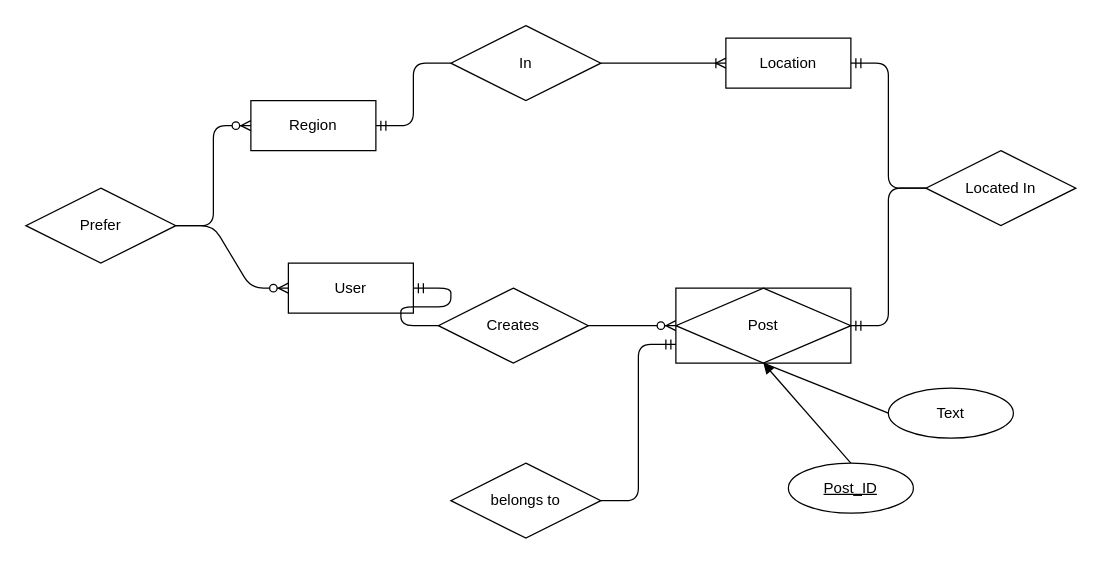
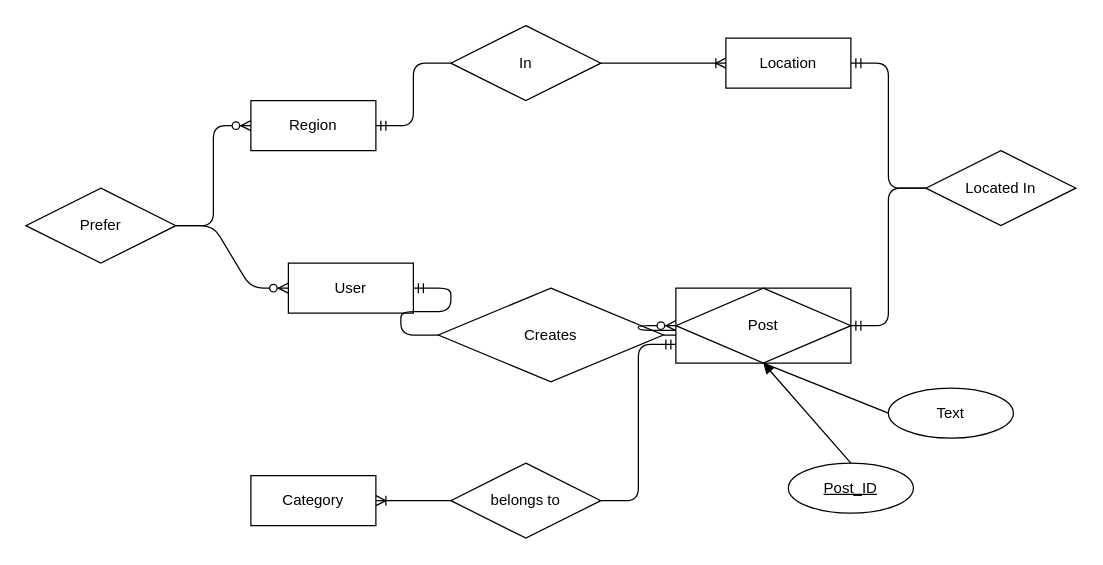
- <mxCell id="10" value="Creates" style="shape=rhombus;perimeter=rhombusPerimeter;whiteSpace=wrap;html=1;align=center;" vertex="1" parent="1"><mxGeometry x="350" y="230" width="120" height="60" as="geometry" /></mxCell>
+ <mxCell id="10" value="Creates" style="shape=rhombus;perimeter=rhombusPerimeter;whiteSpace=wrap;html=1;align=center;" vertex="1" parent="1"><mxGeometry x="350" y="230" width="180" height="75" as="geometry" /></mxCell>
+ <mxCell id="4" value="Category" style="whiteSpace=wrap;html=1;align=center;" vertex="1" parent="1"><mxGeometry x="200" y="380" width="100" height="40" as="geometry" /></mxCell>
+ <mxCell id="16" value="" style="edgeStyle=entityRelationEdgeStyle;fontSize=12;html=1;endArrow=ERoneToMany;exitX=0;exitY=0.5;exitDx=0;exitDy=0;entryX=1;entryY=0.5;entryDx=0;entryDy=0;" edge="1" parent="1" source="14" target="4"><mxGeometry width="100" height="100" relative="1" as="geometry"><mxPoint x="600" y="350" as="sourcePoint" /><mxPoint x="700" y="250" as="targetPoint" /></mxGeometry></mxCell>
